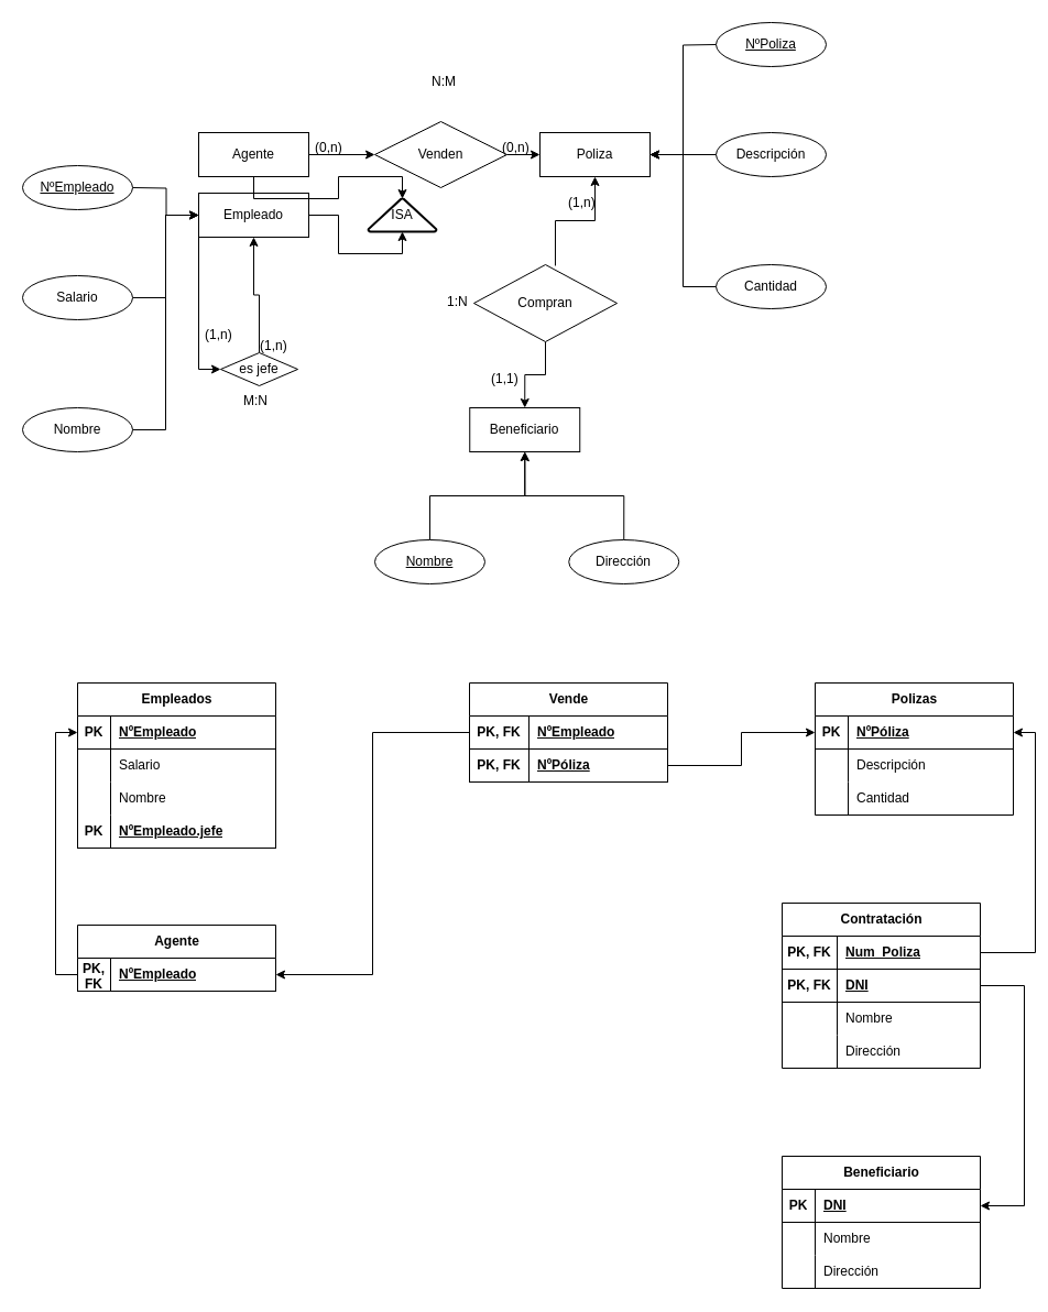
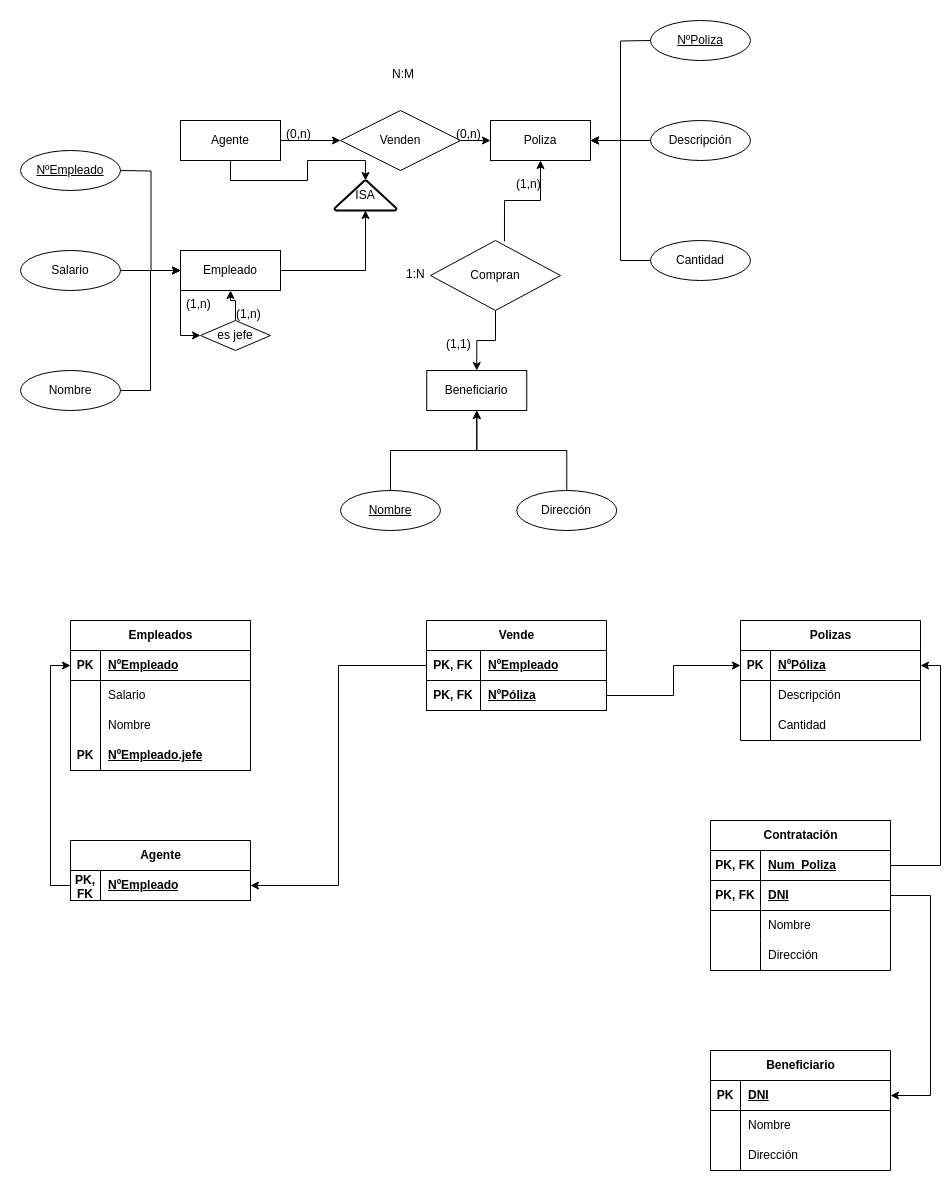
- <mxCell id="3" value="Empleado" style="whiteSpace=wrap;html=1;align=center;" parent="1" vertex="1"><mxGeometry x="180" y="175" width="100" height="40" as="geometry" /></mxCell>
+ <mxCell id="3" value="Empleado" style="whiteSpace=wrap;html=1;align=center;" parent="1" vertex="1"><mxGeometry x="180" y="250" width="100" height="40" as="geometry" /></mxCell>
- <mxCell id="33" value="M:N" style="text;strokeColor=none;fillColor=none;spacingLeft=4;spacingRight=4;overflow=hidden;rotatable=0;points=[[0,0.5],[1,0.5]];portConstraint=eastwest;fontSize=12;whiteSpace=wrap;html=1;" parent="1" vertex="1"><mxGeometry x="215" y="350" width="40" height="30" as="geometry" /></mxCell>
